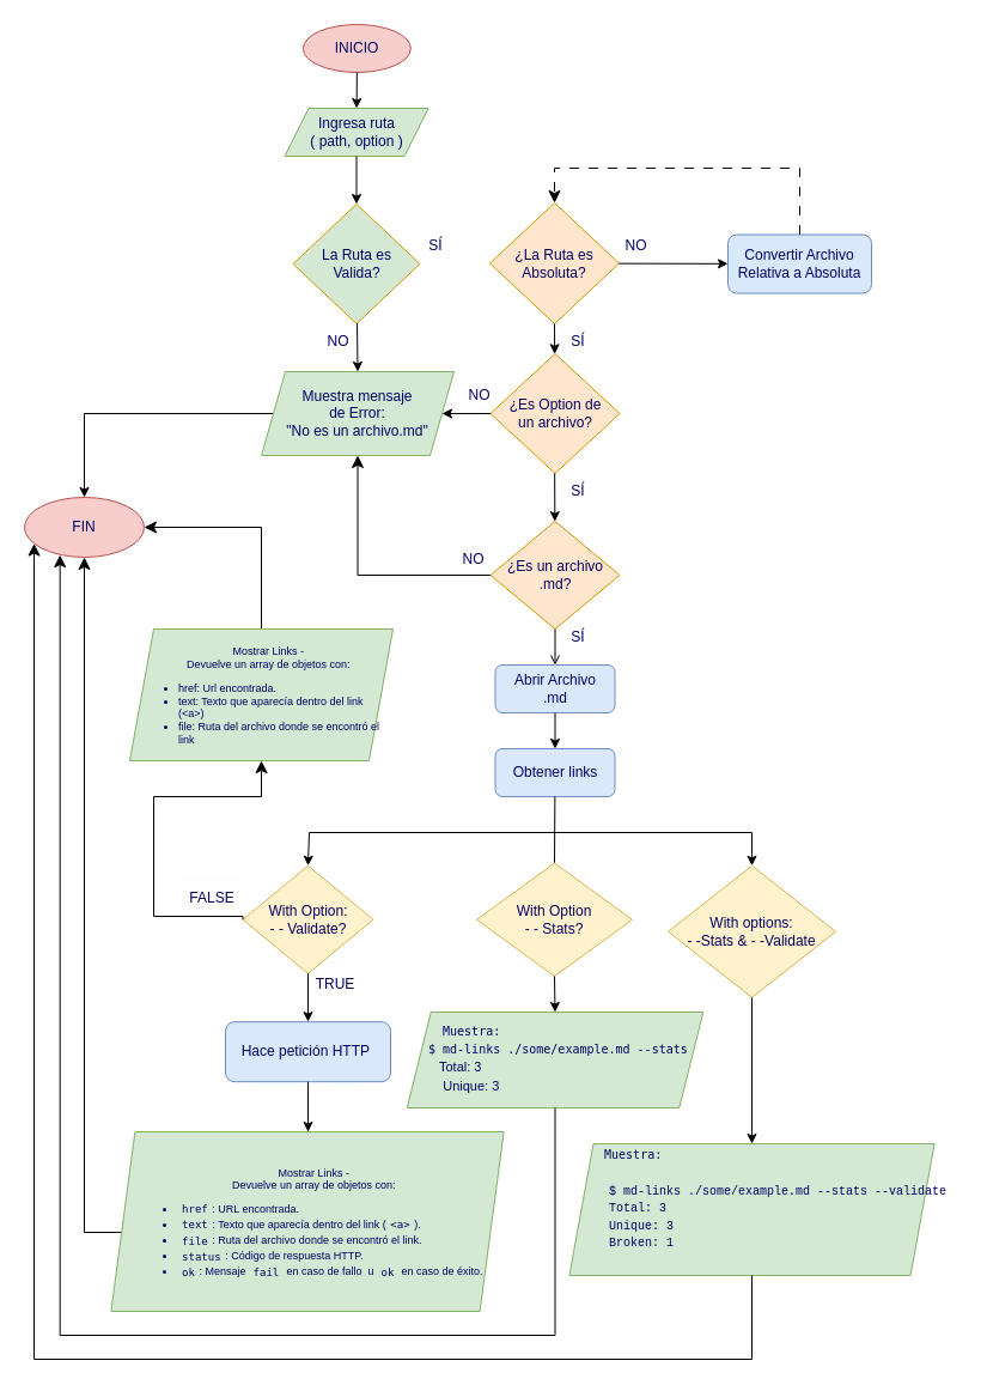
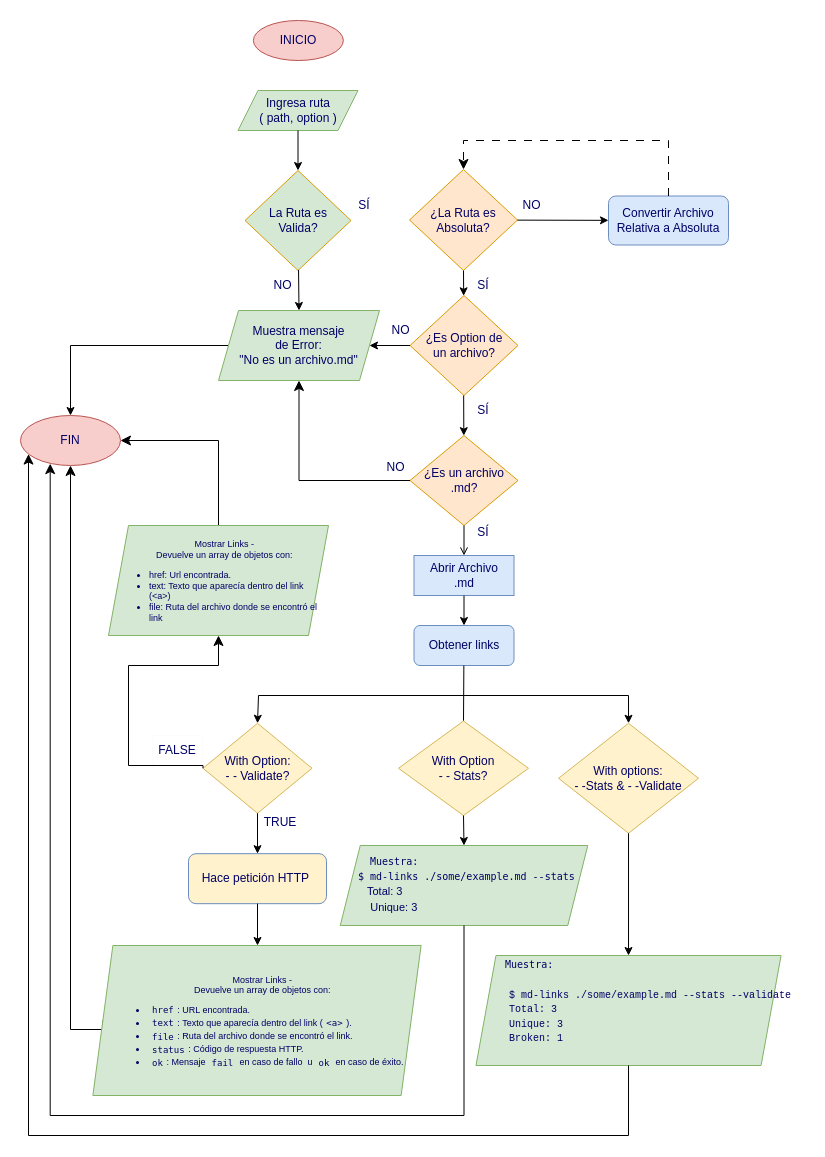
- <mxCell id="5" value="" style="endArrow=classic;html=1;rounded=0;fontColor=#000000;strokeColor=#000000;" parent="1" source="3" target="4" edge="1"><mxGeometry width="50" height="50" relative="1" as="geometry"><mxPoint x="273.5" y="190" as="sourcePoint" /><mxPoint x="323.5" y="140" as="targetPoint" /></mxGeometry></mxCell>
- <mxCell id="27" value="Abrir Archivo &lt;br&gt;.md" style="rounded=1;whiteSpace=wrap;html=1;fillColor=#dae8fc;strokeColor=#6c8ebf;fontColor=#000066;" parent="1" vertex="1"><mxGeometry x="413.5" y="555" width="100" height="40" as="geometry" /></mxCell>
+ <mxCell id="27" value="Abrir Archivo &lt;br&gt;.md" style="whiteSpace=wrap;html=1;fillColor=#dae8fc;strokeColor=#6c8ebf;fontColor=#000066;rounded=0;" parent="1" vertex="1"><mxGeometry x="413.5" y="555" width="100" height="40" as="geometry" /></mxCell>
- <mxCell id="41" value="Hace petición HTTP&amp;nbsp;" style="rounded=1;whiteSpace=wrap;html=1;fillColor=#dae8fc;strokeColor=#6c8ebf;fontColor=#000066;" parent="1" vertex="1"><mxGeometry x="188" y="853.18" width="138" height="50" as="geometry" /></mxCell>
+ <mxCell id="41" value="Hace petición HTTP&amp;nbsp;" style="rounded=1;whiteSpace=wrap;html=1;fillColor=#fff2cc;strokeColor=#6c8ebf;fontColor=#000066;" parent="1" vertex="1"><mxGeometry x="188" y="853.18" width="138" height="50" as="geometry" /></mxCell>
